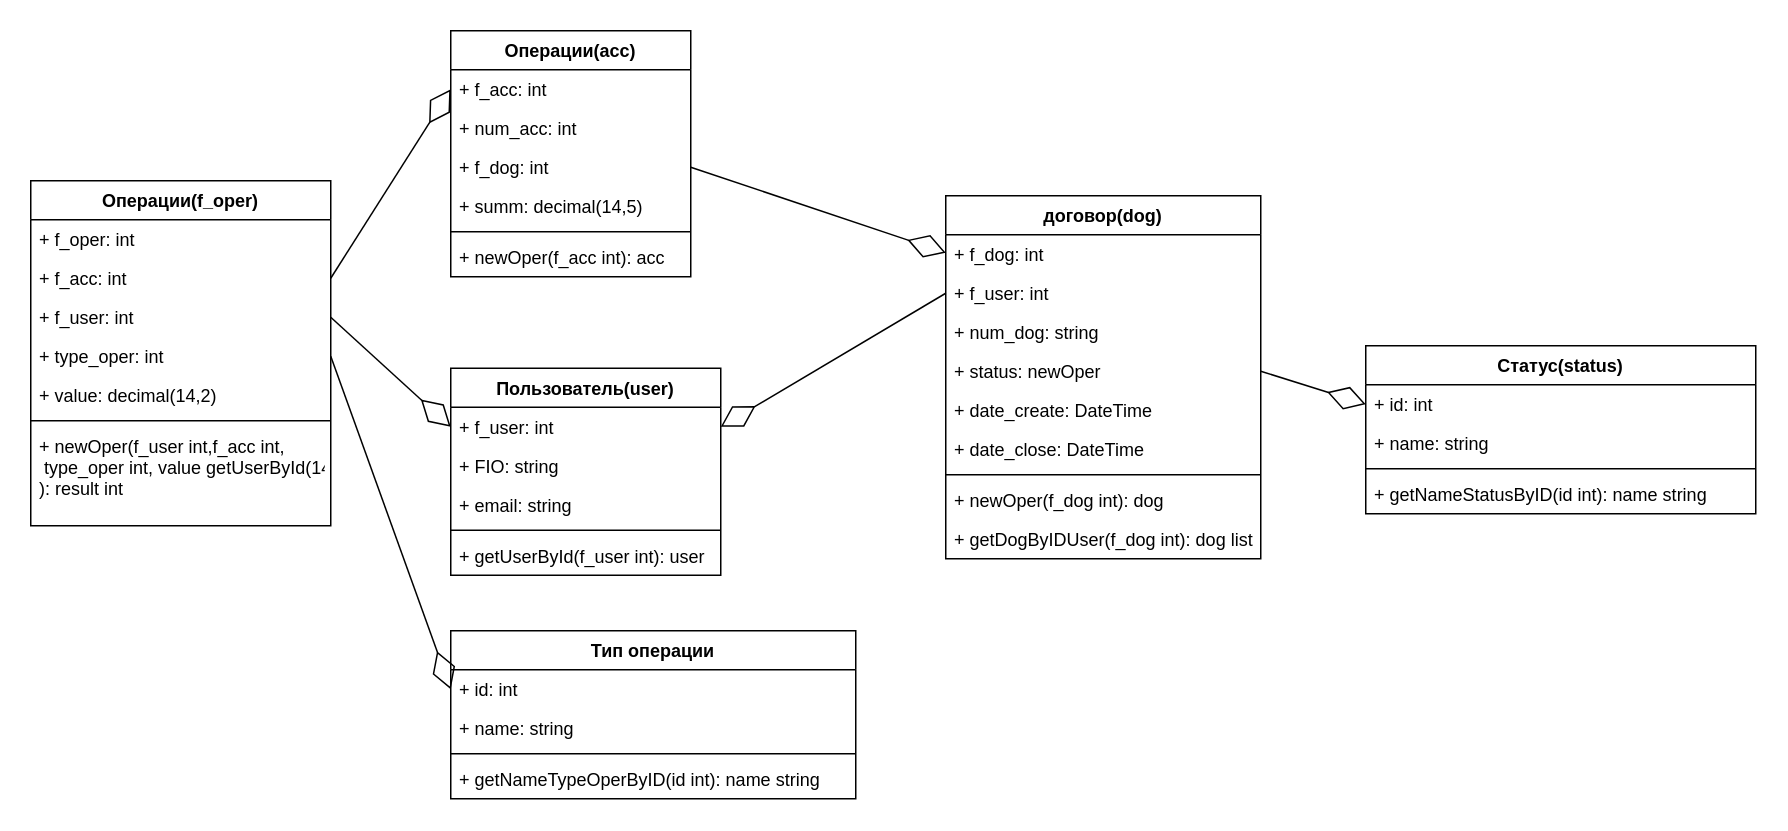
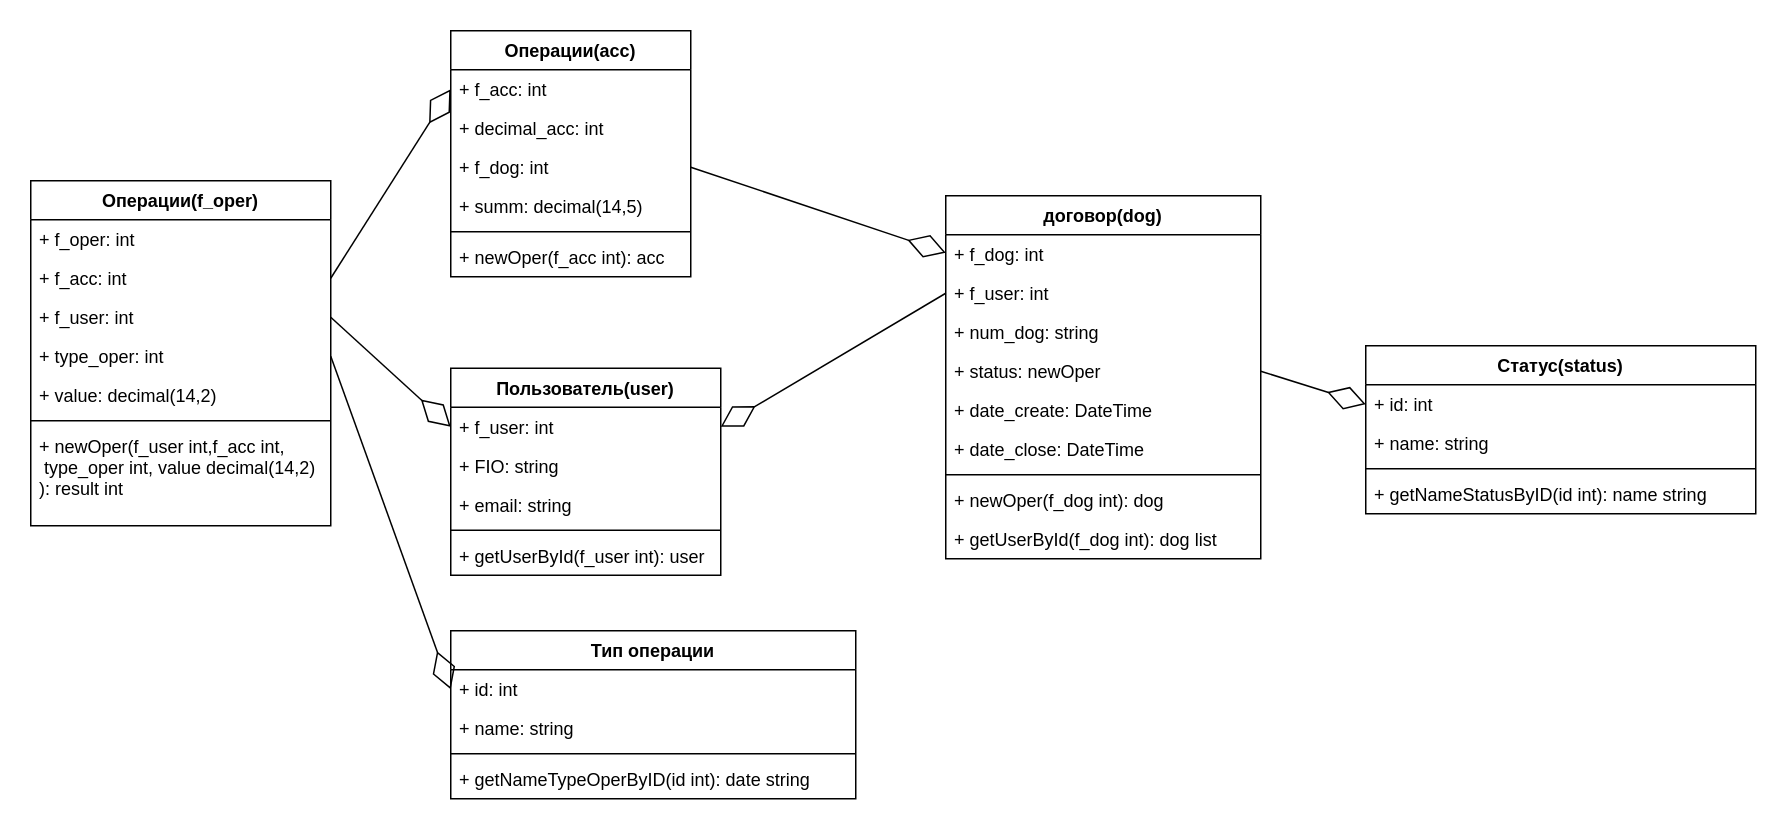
- <mxCell id="21" value="+ num_acc: int" style="text;strokeColor=none;fillColor=none;align=left;verticalAlign=top;spacingLeft=4;spacingRight=4;overflow=hidden;rotatable=0;points=[[0,0.5],[1,0.5]];portConstraint=eastwest;" parent="19" vertex="1"><mxGeometry y="52" width="160" height="26" as="geometry" /></mxCell>
+ <mxCell id="21" value="+ decimal_acc: int" style="text;strokeColor=none;fillColor=none;align=left;verticalAlign=top;spacingLeft=4;spacingRight=4;overflow=hidden;rotatable=0;points=[[0,0.5],[1,0.5]];portConstraint=eastwest;" parent="19" vertex="1"><mxGeometry y="52" width="160" height="26" as="geometry" /></mxCell>
- <mxCell id="40" value="+ newOper(f_user int,f_acc int,&#10; type_oper int, value getUserById(14,2)&#10;): result int" style="text;strokeColor=none;fillColor=none;align=left;verticalAlign=top;spacingLeft=4;spacingRight=4;overflow=hidden;rotatable=0;points=[[0,0.5],[1,0.5]];portConstraint=eastwest;" parent="33" vertex="1"><mxGeometry y="164" width="200" height="66" as="geometry" /></mxCell>
+ <mxCell id="40" value="+ newOper(f_user int,f_acc int,&#10; type_oper int, value decimal(14,2)&#10;): result int" style="text;strokeColor=none;fillColor=none;align=left;verticalAlign=top;spacingLeft=4;spacingRight=4;overflow=hidden;rotatable=0;points=[[0,0.5],[1,0.5]];portConstraint=eastwest;" parent="33" vertex="1"><mxGeometry y="164" width="200" height="66" as="geometry" /></mxCell>
- <mxCell id="18" value="+ getDogByIDUser(f_dog int): dog list&#10;" style="text;strokeColor=none;fillColor=none;align=left;verticalAlign=top;spacingLeft=4;spacingRight=4;overflow=hidden;rotatable=0;points=[[0,0.5],[1,0.5]];portConstraint=eastwest;" parent="8" vertex="1"><mxGeometry y="216" width="210" height="26" as="geometry" /></mxCell>
+ <mxCell id="18" value="+ getUserById(f_dog int): dog list&#10;" style="text;strokeColor=none;fillColor=none;align=left;verticalAlign=top;spacingLeft=4;spacingRight=4;overflow=hidden;rotatable=0;points=[[0,0.5],[1,0.5]];portConstraint=eastwest;" parent="8" vertex="1"><mxGeometry y="216" width="210" height="26" as="geometry" /></mxCell>
- <mxCell id="47" value="+ getNameTypeOperByID(id int): name string&#10;" style="text;strokeColor=none;fillColor=none;align=left;verticalAlign=top;spacingLeft=4;spacingRight=4;overflow=hidden;rotatable=0;points=[[0,0.5],[1,0.5]];portConstraint=eastwest;" parent="43" vertex="1"><mxGeometry y="86" width="270" height="26" as="geometry" /></mxCell>
+ <mxCell id="47" value="+ getNameTypeOperByID(id int): date string&#10;" style="text;strokeColor=none;fillColor=none;align=left;verticalAlign=top;spacingLeft=4;spacingRight=4;overflow=hidden;rotatable=0;points=[[0,0.5],[1,0.5]];portConstraint=eastwest;" parent="43" vertex="1"><mxGeometry y="86" width="270" height="26" as="geometry" /></mxCell>
